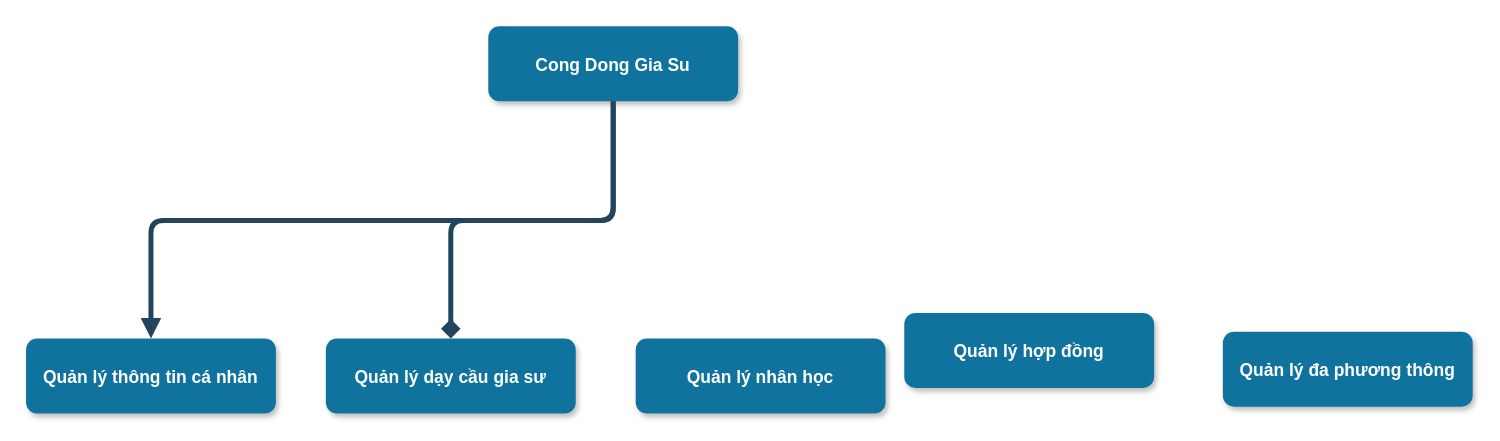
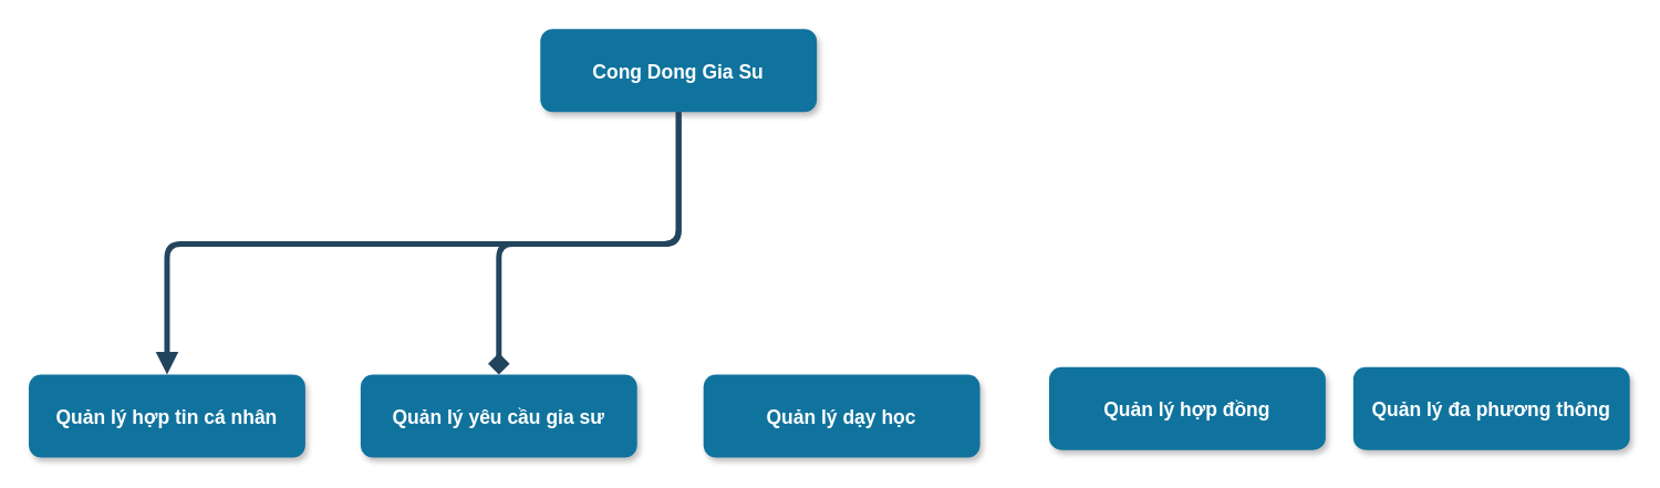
- <mxCell id="8" value="Quản lý hợp đồng" style="rounded=1;fillColor=#10739E;strokeColor=none;shadow=1;gradientColor=none;fontStyle=1;fontColor=#FFFFFF;fontSize=14;" vertex="1" parent="1"><mxGeometry x="723" y="250" width="200" height="60" as="geometry" /></mxCell>
+ <mxCell id="8" value="Quản lý hợp đồng" style="rounded=1;fillColor=#10739E;strokeColor=none;shadow=1;gradientColor=none;fontStyle=1;fontColor=#FFFFFF;fontSize=14;" vertex="1" parent="1"><mxGeometry x="758" y="265" width="200" height="60" as="geometry" /></mxCell>
- <mxCell id="3" value="Quản lý thông tin cá nhân" style="rounded=1;fillColor=#10739E;strokeColor=none;shadow=1;gradientColor=none;fontStyle=1;fontColor=#FFFFFF;fontSize=14;" parent="1" vertex="1"><mxGeometry x="20" y="270.5" width="200" height="60" as="geometry" /></mxCell>
+ <mxCell id="3" value="Quản lý hợp tin cá nhân" style="rounded=1;fillColor=#10739E;strokeColor=none;shadow=1;gradientColor=none;fontStyle=1;fontColor=#FFFFFF;fontSize=14;" parent="1" vertex="1"><mxGeometry x="20" y="270.5" width="200" height="60" as="geometry" /></mxCell>
- <mxCell id="4" value="Quản lý dạy cầu gia sư" style="rounded=1;fillColor=#10739E;strokeColor=none;shadow=1;gradientColor=none;fontStyle=1;fontColor=#FFFFFF;fontSize=14;" parent="1" vertex="1"><mxGeometry x="260" y="270.5" width="200" height="60" as="geometry" /></mxCell>
+ <mxCell id="4" value="Quản lý yêu cầu gia sư" style="rounded=1;fillColor=#10739E;strokeColor=none;shadow=1;gradientColor=none;fontStyle=1;fontColor=#FFFFFF;fontSize=14;" parent="1" vertex="1"><mxGeometry x="260" y="270.5" width="200" height="60" as="geometry" /></mxCell>
- <mxCell id="7" value="Quản lý nhân học" style="rounded=1;fillColor=#10739E;strokeColor=none;shadow=1;gradientColor=none;fontStyle=1;fontColor=#FFFFFF;fontSize=14;" vertex="1" parent="1"><mxGeometry x="508" y="270.5" width="200" height="60" as="geometry" /></mxCell>
+ <mxCell id="7" value="Quản lý dạy học" style="rounded=1;fillColor=#10739E;strokeColor=none;shadow=1;gradientColor=none;fontStyle=1;fontColor=#FFFFFF;fontSize=14;" vertex="1" parent="1"><mxGeometry x="508" y="270.5" width="200" height="60" as="geometry" /></mxCell>
